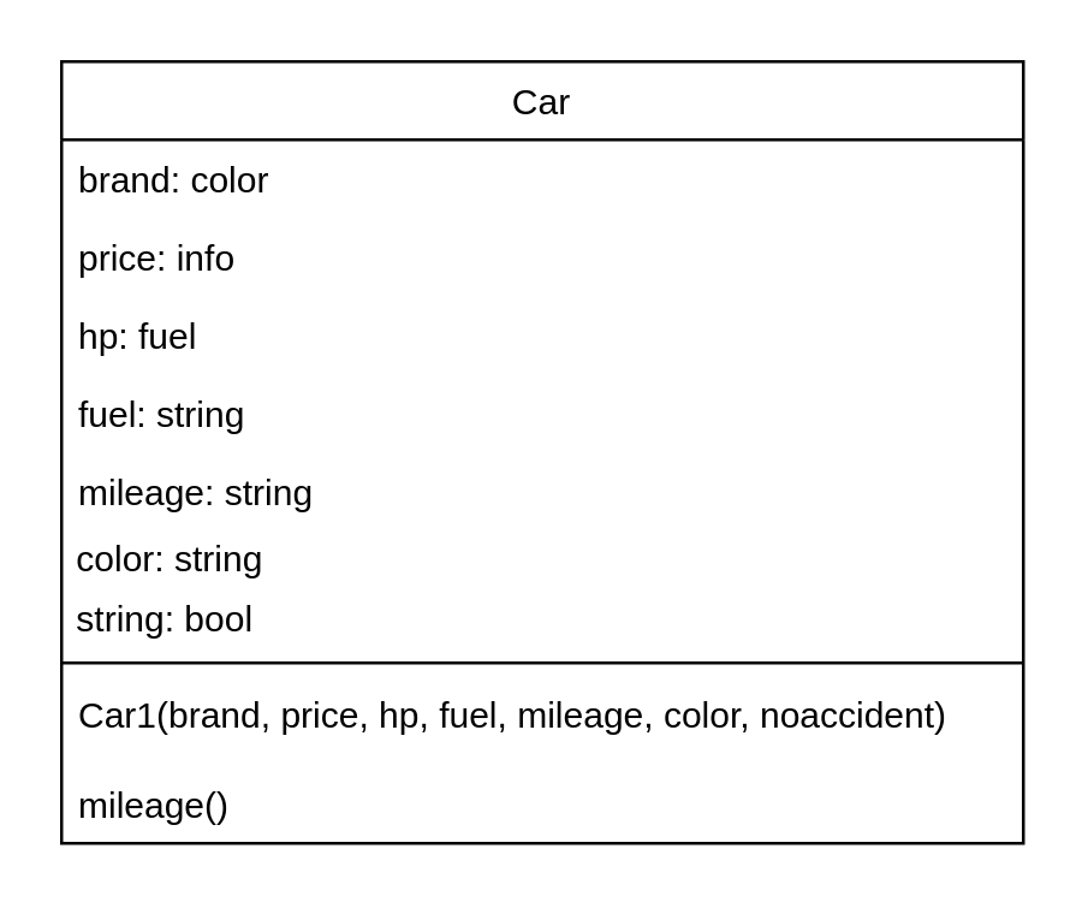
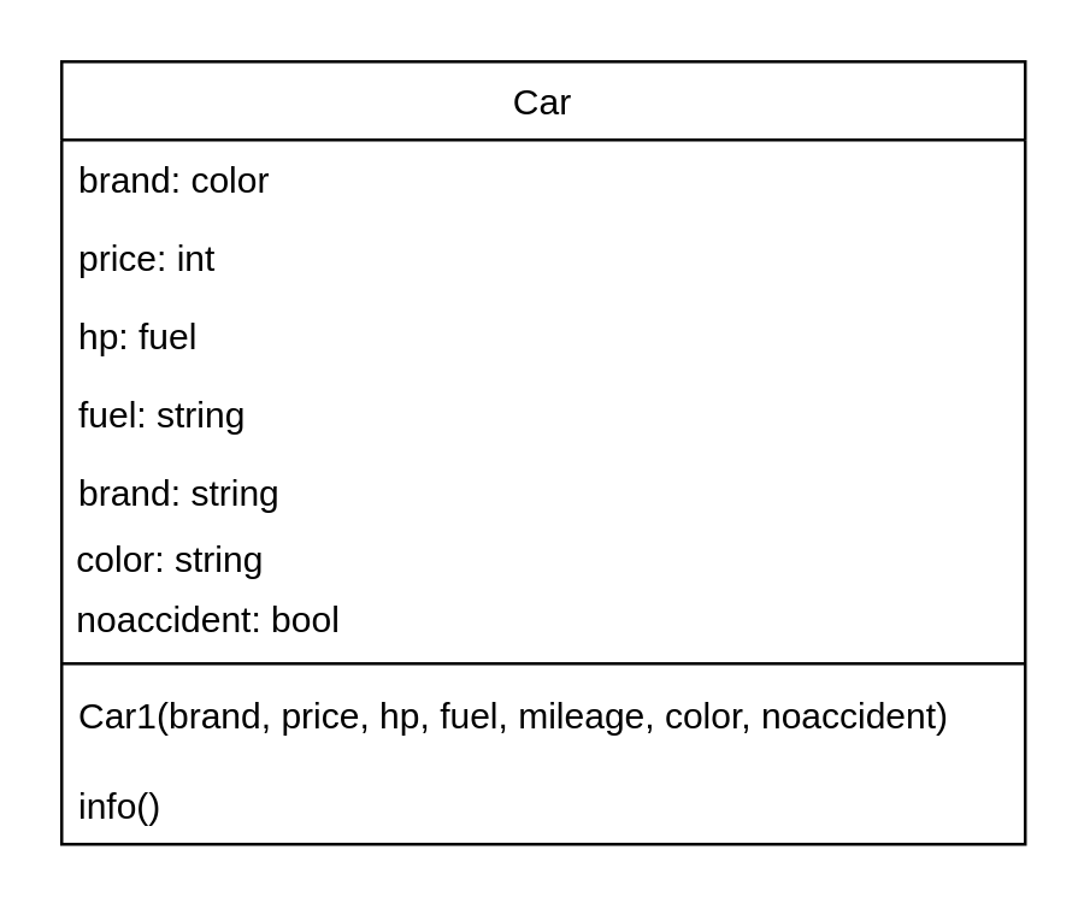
- <mxCell id="4" value="price: info" style="text;align=left;verticalAlign=top;spacingLeft=4;spacingRight=4;overflow=hidden;rotatable=0;points=[[0,0.5],[1,0.5]];portConstraint=eastwest;rounded=0;shadow=0;html=0;" parent="2" vertex="1"><mxGeometry y="52" width="320" height="26" as="geometry" /></mxCell>
+ <mxCell id="4" value="price: int" style="text;align=left;verticalAlign=top;spacingLeft=4;spacingRight=4;overflow=hidden;rotatable=0;points=[[0,0.5],[1,0.5]];portConstraint=eastwest;rounded=0;shadow=0;html=0;" parent="2" vertex="1"><mxGeometry y="52" width="320" height="26" as="geometry" /></mxCell>
- <mxCell id="7" value="mileage: string" style="text;align=left;verticalAlign=top;spacingLeft=4;spacingRight=4;overflow=hidden;rotatable=0;points=[[0,0.5],[1,0.5]];portConstraint=eastwest;rounded=0;shadow=0;html=0;" parent="2" vertex="1"><mxGeometry y="130" width="320" height="26" as="geometry" /></mxCell>
+ <mxCell id="7" value="brand: string" style="text;align=left;verticalAlign=top;spacingLeft=4;spacingRight=4;overflow=hidden;rotatable=0;points=[[0,0.5],[1,0.5]];portConstraint=eastwest;rounded=0;shadow=0;html=0;" parent="2" vertex="1"><mxGeometry y="130" width="320" height="26" as="geometry" /></mxCell>
- <mxCell id="9" value="&amp;nbsp;string: bool" style="text;html=1;align=left;verticalAlign=middle;resizable=0;points=[];autosize=1;strokeColor=none;" vertex="1" parent="2"><mxGeometry y="176" width="320" height="20" as="geometry" /></mxCell>
+ <mxCell id="9" value="&amp;nbsp;noaccident: bool" style="text;html=1;align=left;verticalAlign=middle;resizable=0;points=[];autosize=1;strokeColor=none;" vertex="1" parent="2"><mxGeometry y="176" width="320" height="20" as="geometry" /></mxCell>
- <mxCell id="12" value="mileage()" style="text;align=left;verticalAlign=top;spacingLeft=4;spacingRight=4;overflow=hidden;rotatable=0;points=[[0,0.5],[1,0.5]];portConstraint=eastwest;" parent="2" vertex="1"><mxGeometry y="234" width="320" height="26" as="geometry" /></mxCell>
+ <mxCell id="12" value="info()" style="text;align=left;verticalAlign=top;spacingLeft=4;spacingRight=4;overflow=hidden;rotatable=0;points=[[0,0.5],[1,0.5]];portConstraint=eastwest;" parent="2" vertex="1"><mxGeometry y="234" width="320" height="26" as="geometry" /></mxCell>
